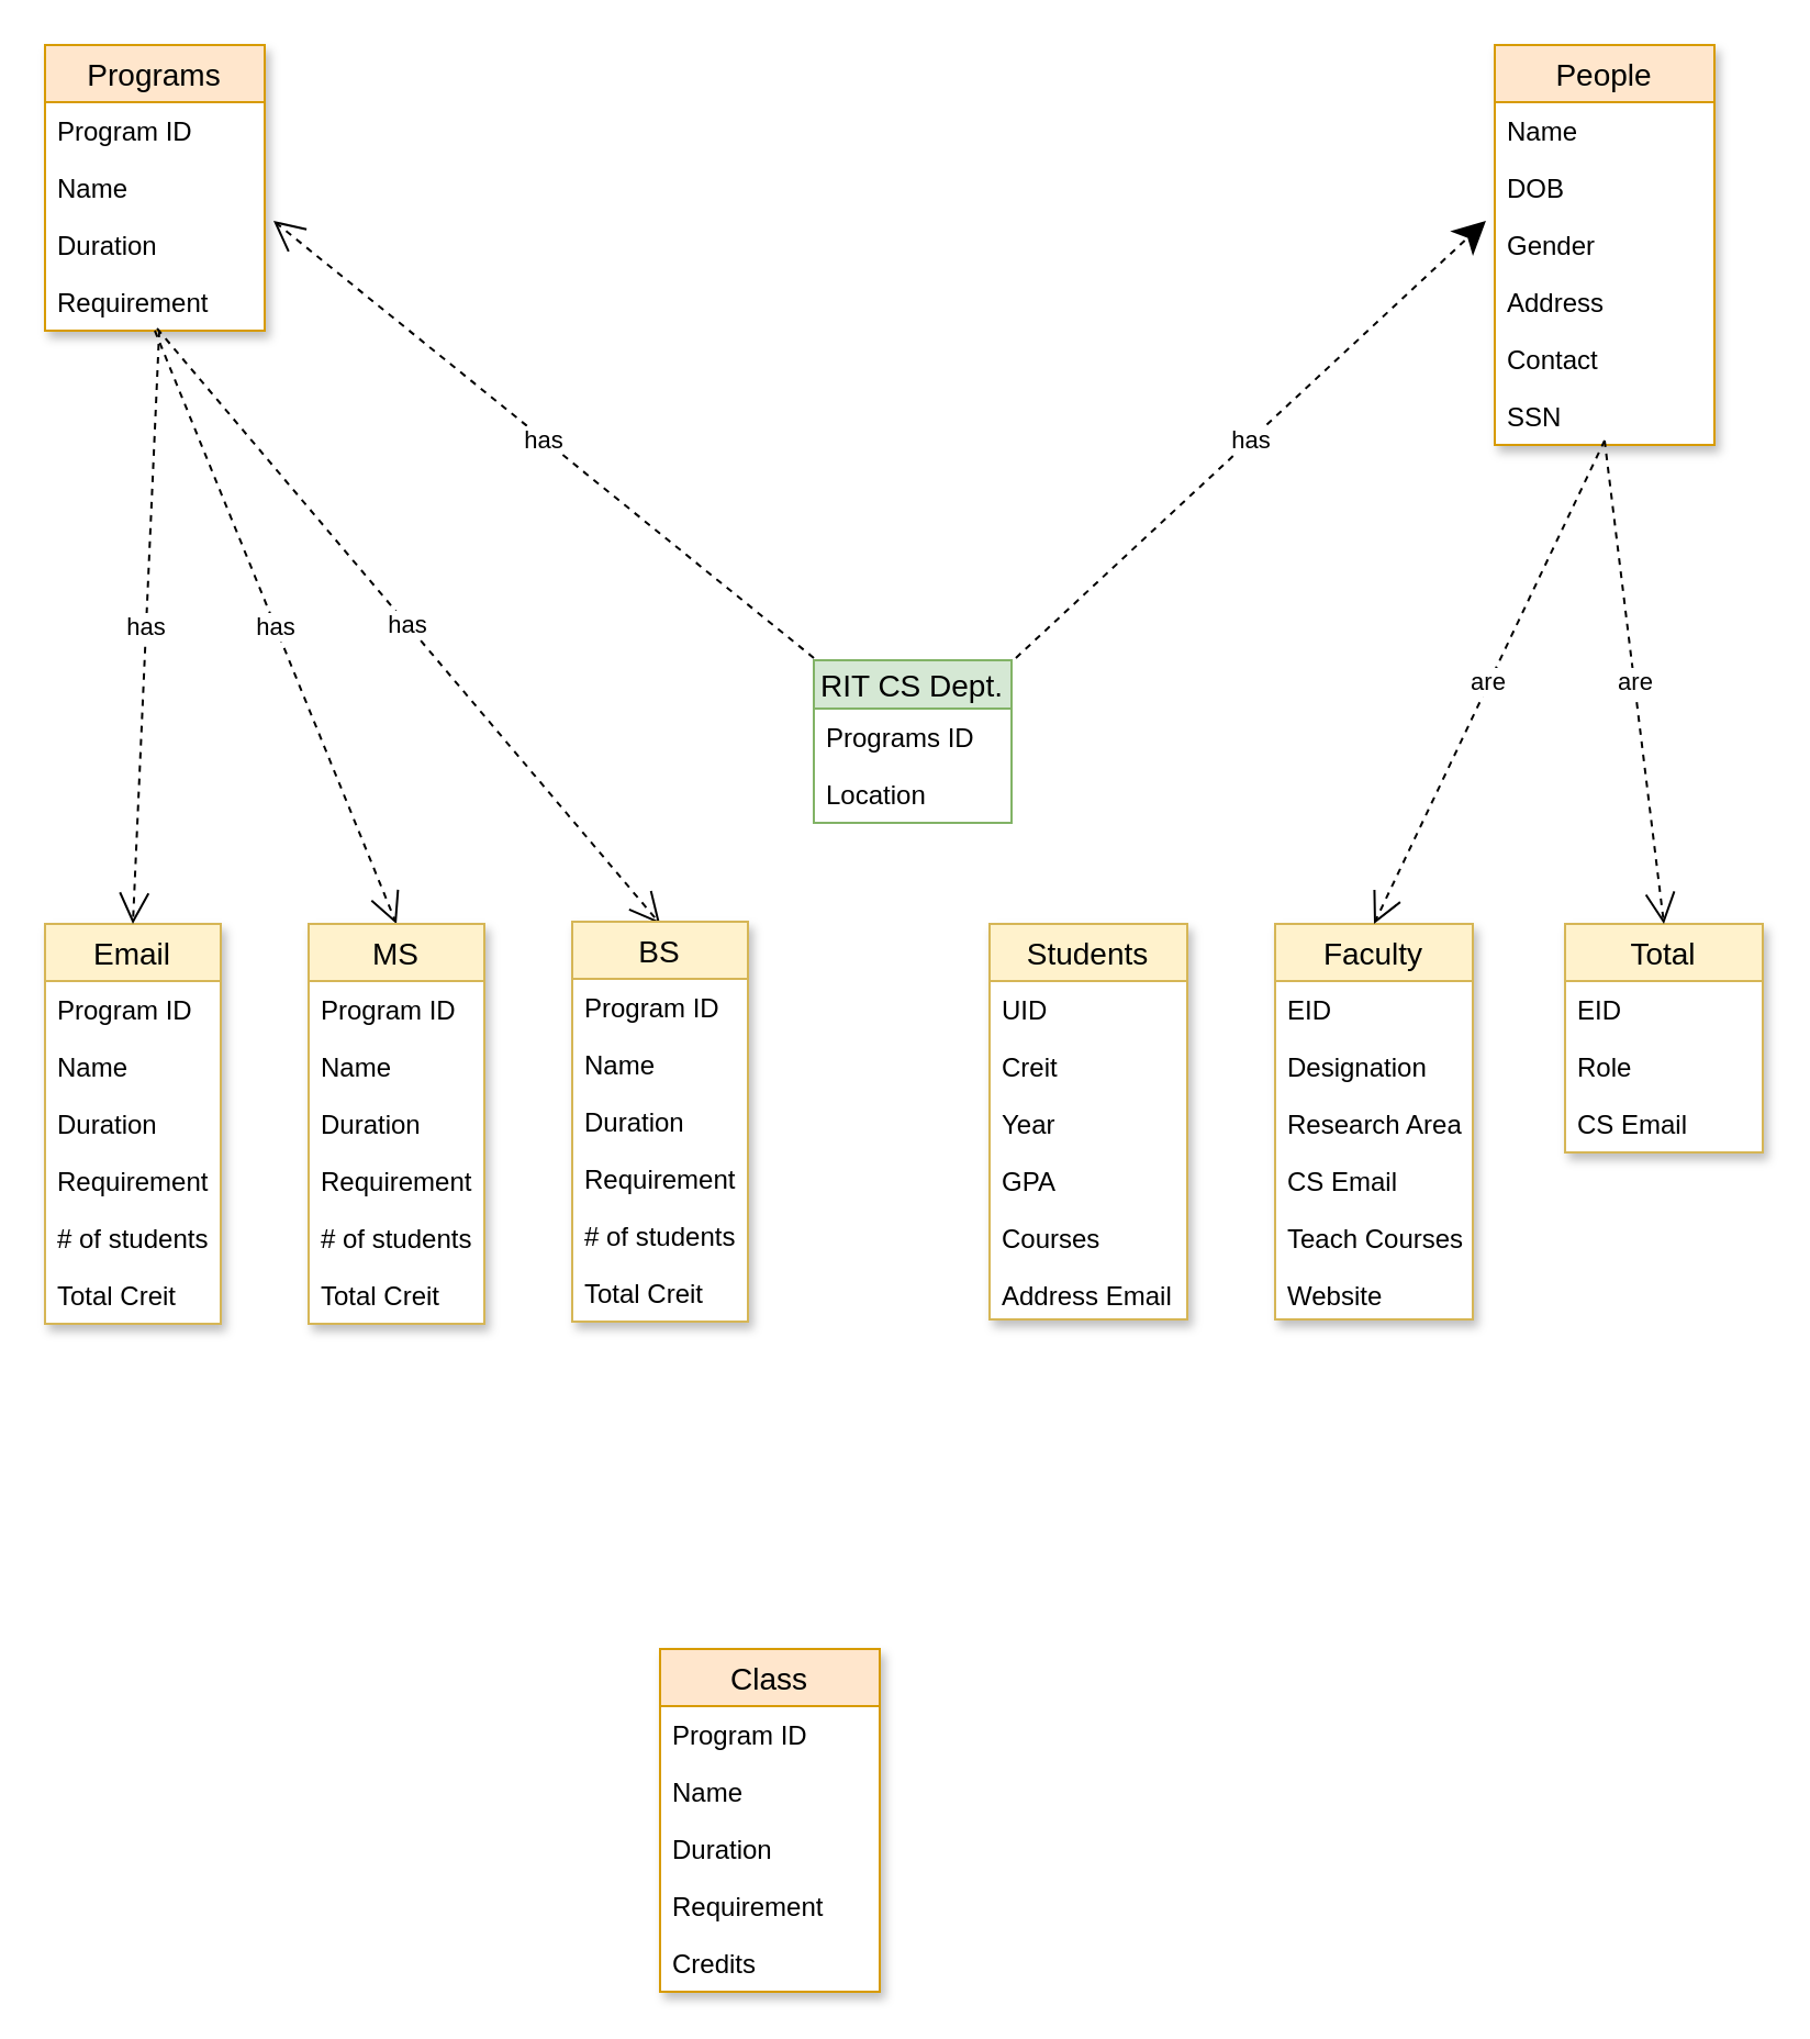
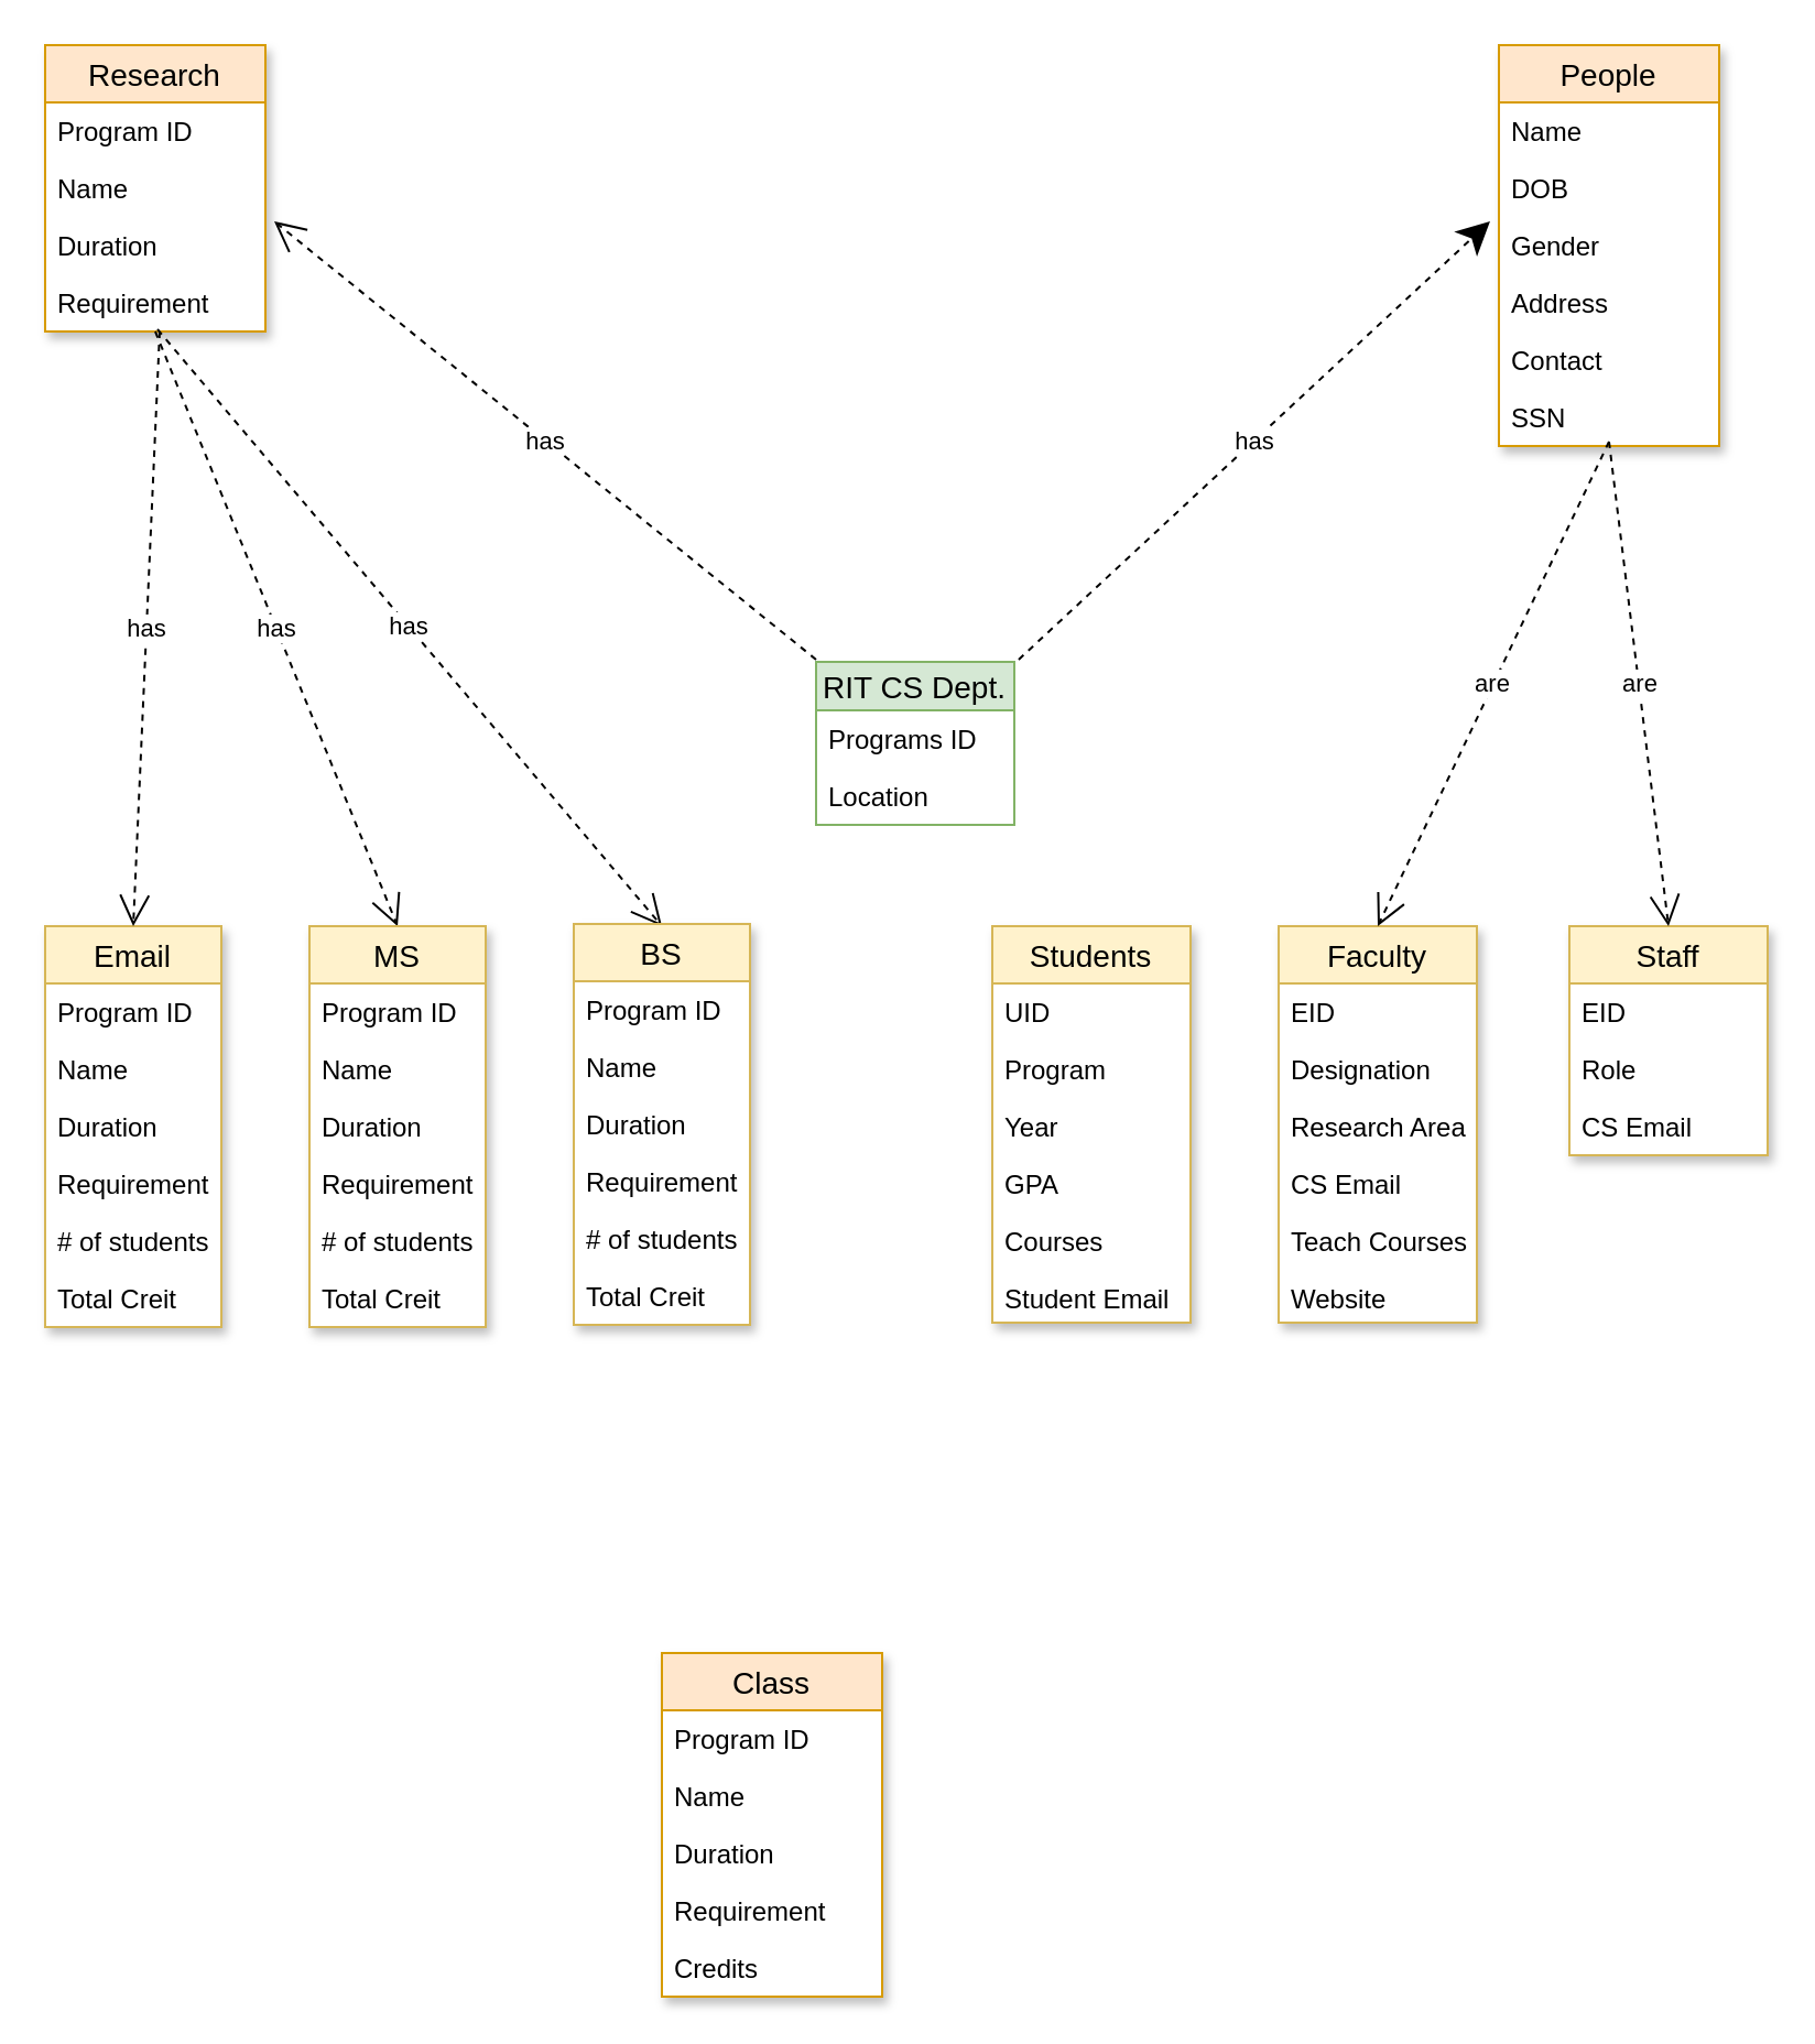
- <mxCell id="13" value="Programs" style="swimlane;fontStyle=0;childLayout=stackLayout;horizontal=1;startSize=26;fillColor=#ffe6cc;horizontalStack=0;resizeParent=1;resizeParentMax=0;resizeLast=0;collapsible=1;marginBottom=0;swimlaneFillColor=#ffffff;align=center;fontSize=14;shadow=1;strokeColor=#d79b00;" vertex="1" parent="1"><mxGeometry x="20" y="20" width="100" height="130" as="geometry" /></mxCell>
+ <mxCell id="13" value="Research" style="swimlane;fontStyle=0;childLayout=stackLayout;horizontal=1;startSize=26;fillColor=#ffe6cc;horizontalStack=0;resizeParent=1;resizeParentMax=0;resizeLast=0;collapsible=1;marginBottom=0;swimlaneFillColor=#ffffff;align=center;fontSize=14;shadow=1;strokeColor=#d79b00;" vertex="1" parent="1"><mxGeometry x="20" y="20" width="100" height="130" as="geometry" /></mxCell>
- <mxCell id="49" value="Total" style="swimlane;fontStyle=0;childLayout=stackLayout;horizontal=1;startSize=26;fillColor=#fff2cc;horizontalStack=0;resizeParent=1;resizeParentMax=0;resizeLast=0;collapsible=1;marginBottom=0;swimlaneFillColor=#ffffff;align=center;fontSize=14;shadow=1;strokeColor=#d6b656;" vertex="1" parent="1"><mxGeometry x="712" y="420" width="90" height="104" as="geometry" /></mxCell>
+ <mxCell id="49" value="Staff" style="swimlane;fontStyle=0;childLayout=stackLayout;horizontal=1;startSize=26;fillColor=#fff2cc;horizontalStack=0;resizeParent=1;resizeParentMax=0;resizeLast=0;collapsible=1;marginBottom=0;swimlaneFillColor=#ffffff;align=center;fontSize=14;shadow=1;strokeColor=#d6b656;" vertex="1" parent="1"><mxGeometry x="712" y="420" width="90" height="104" as="geometry" /></mxCell>
- <mxCell id="37" value="Creit" style="text;strokeColor=none;fillColor=none;spacingLeft=4;spacingRight=4;overflow=hidden;rotatable=0;points=[[0,0.5],[1,0.5]];portConstraint=eastwest;fontSize=12;" vertex="1" parent="35"><mxGeometry y="52" width="90" height="26" as="geometry" /></mxCell>
+ <mxCell id="37" value="Program" style="text;strokeColor=none;fillColor=none;spacingLeft=4;spacingRight=4;overflow=hidden;rotatable=0;points=[[0,0.5],[1,0.5]];portConstraint=eastwest;fontSize=12;" vertex="1" parent="35"><mxGeometry y="52" width="90" height="26" as="geometry" /></mxCell>
- <mxCell id="41" value="Address Email" style="text;strokeColor=none;fillColor=none;spacingLeft=4;spacingRight=4;overflow=hidden;rotatable=0;points=[[0,0.5],[1,0.5]];portConstraint=eastwest;fontSize=12;" vertex="1" parent="35"><mxGeometry y="156" width="90" height="24" as="geometry" /></mxCell>
+ <mxCell id="41" value="Student Email" style="text;strokeColor=none;fillColor=none;spacingLeft=4;spacingRight=4;overflow=hidden;rotatable=0;points=[[0,0.5],[1,0.5]];portConstraint=eastwest;fontSize=12;" vertex="1" parent="35"><mxGeometry y="156" width="90" height="24" as="geometry" /></mxCell>
